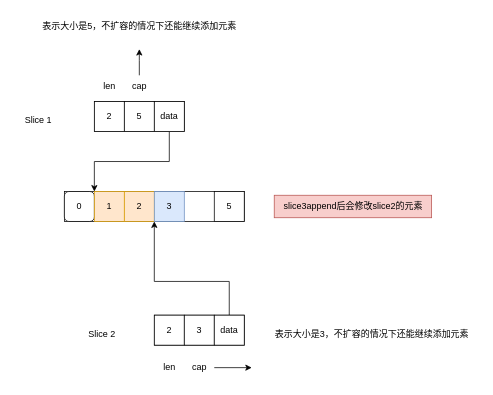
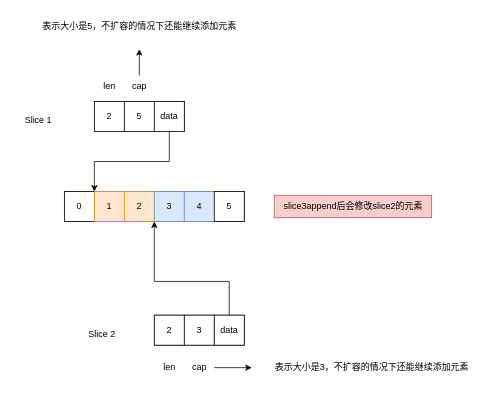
- <mxCell id="3" value="0" style="whiteSpace=wrap;html=1;rounded=1;" parent="1" vertex="1"><mxGeometry x="85" y="255" width="40" height="40" as="geometry" /></mxCell>
+ <mxCell id="3" value="0" style="rounded=0;whiteSpace=wrap;html=1;" parent="1" vertex="1"><mxGeometry x="85" y="255" width="40" height="40" as="geometry" /></mxCell>
+ <mxCell id="7" value="4" style="rounded=0;whiteSpace=wrap;html=1;fillColor=#dae8fc;strokeColor=#6c8ebf;" parent="1" vertex="1"><mxGeometry x="245" y="255" width="40" height="40" as="geometry" /></mxCell>
- <mxCell id="26" value="表示大小是3，不扩容的情况下还能继续添加元素" style="text;html=1;align=center;verticalAlign=middle;resizable=0;points=[];autosize=1;strokeColor=none;fillColor=none;" parent="1" vertex="1"><mxGeometry x="355" y="430" width="280" height="30" as="geometry" /></mxCell>
+ <mxCell id="26" value="表示大小是3，不扩容的情况下还能继续添加元素" style="text;html=1;align=center;verticalAlign=middle;resizable=0;points=[];autosize=1;strokeColor=none;fillColor=none;" parent="1" vertex="1"><mxGeometry x="355" y="475" width="280" height="30" as="geometry" /></mxCell>
